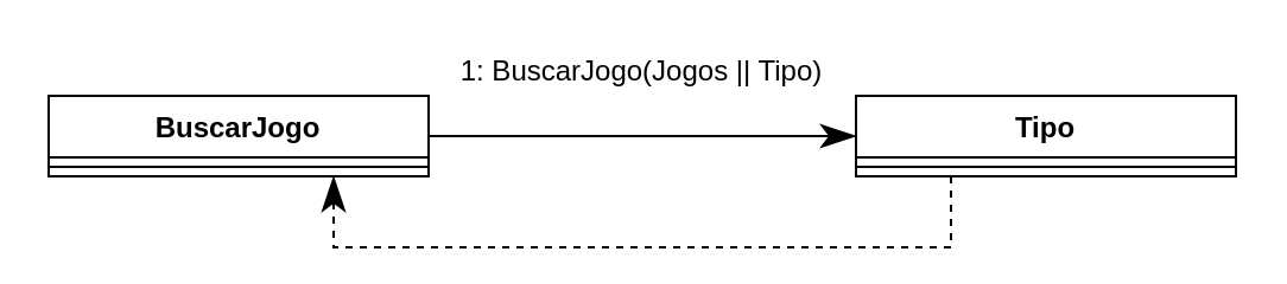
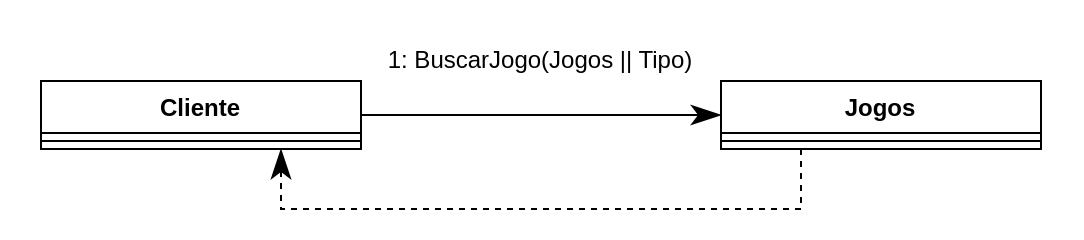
- <mxCell id="6" value="BuscarJogo" style="swimlane;fontStyle=1;align=center;verticalAlign=top;childLayout=stackLayout;horizontal=1;startSize=26;horizontalStack=0;resizeParent=1;resizeParentMax=0;resizeLast=0;collapsible=1;marginBottom=0;" vertex="1" parent="1"><mxGeometry x="20" y="40" width="160" height="34" as="geometry" /></mxCell>
+ <mxCell id="6" value="Cliente" style="swimlane;fontStyle=1;align=center;verticalAlign=top;childLayout=stackLayout;horizontal=1;startSize=26;horizontalStack=0;resizeParent=1;resizeParentMax=0;resizeLast=0;collapsible=1;marginBottom=0;" vertex="1" parent="1"><mxGeometry x="20" y="40" width="160" height="34" as="geometry" /></mxCell>
- <mxCell id="3" value="Tipo" style="swimlane;fontStyle=1;align=center;verticalAlign=top;childLayout=stackLayout;horizontal=1;startSize=26;horizontalStack=0;resizeParent=1;resizeParentMax=0;resizeLast=0;collapsible=1;marginBottom=0;" vertex="1" parent="1"><mxGeometry x="360" y="40" width="160" height="34" as="geometry" /></mxCell>
+ <mxCell id="3" value="Jogos" style="swimlane;fontStyle=1;align=center;verticalAlign=top;childLayout=stackLayout;horizontal=1;startSize=26;horizontalStack=0;resizeParent=1;resizeParentMax=0;resizeLast=0;collapsible=1;marginBottom=0;" vertex="1" parent="1"><mxGeometry x="360" y="40" width="160" height="34" as="geometry" /></mxCell>
